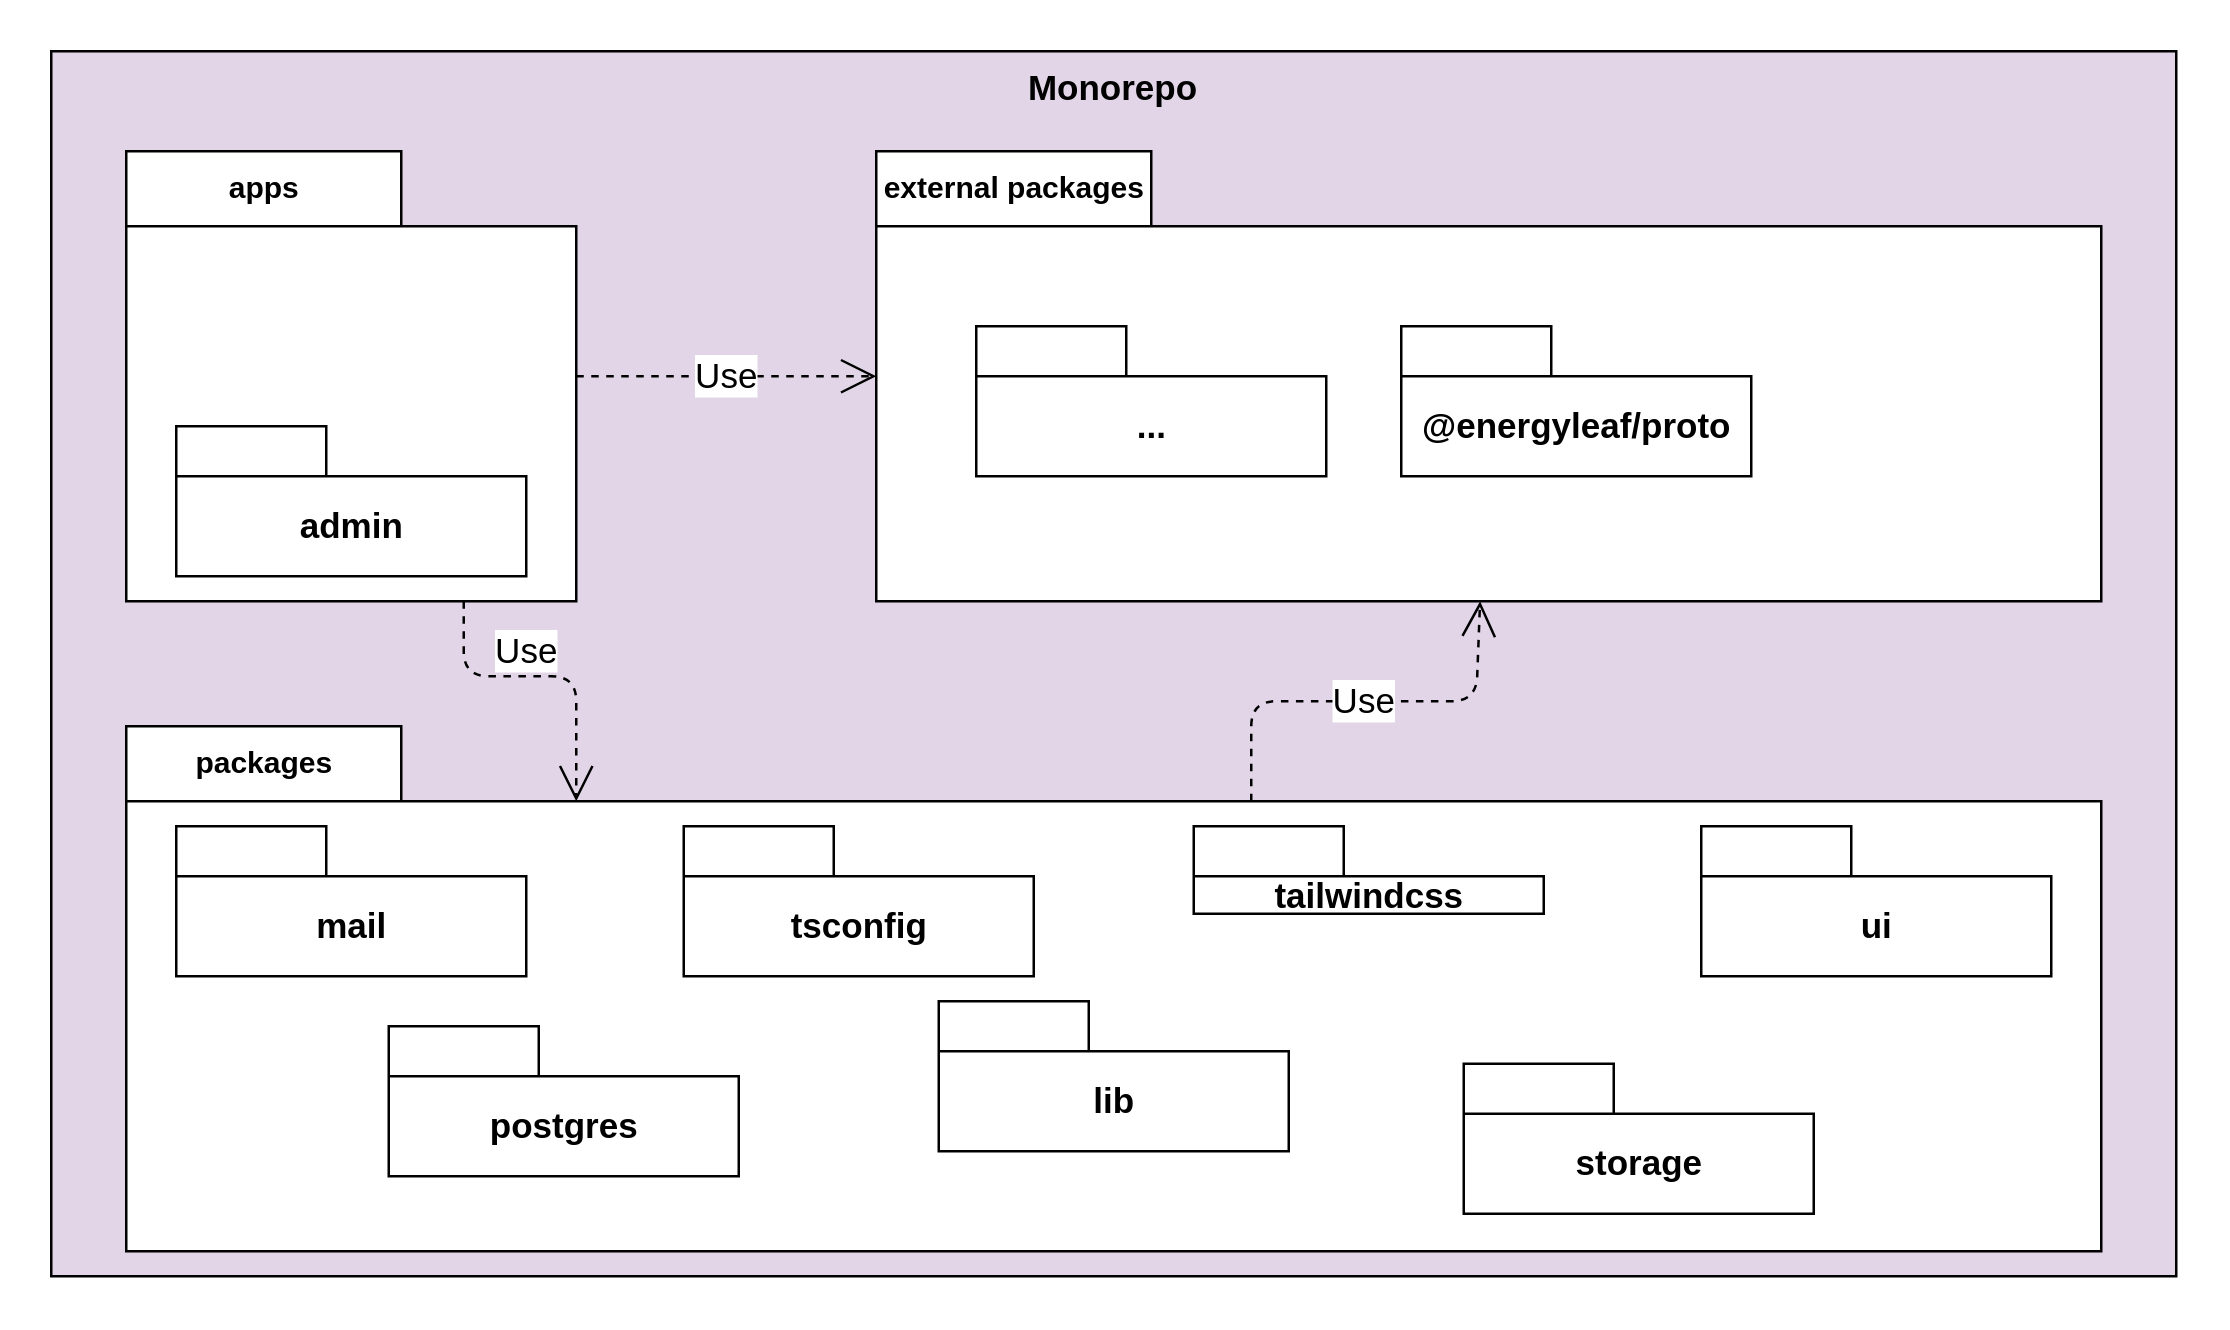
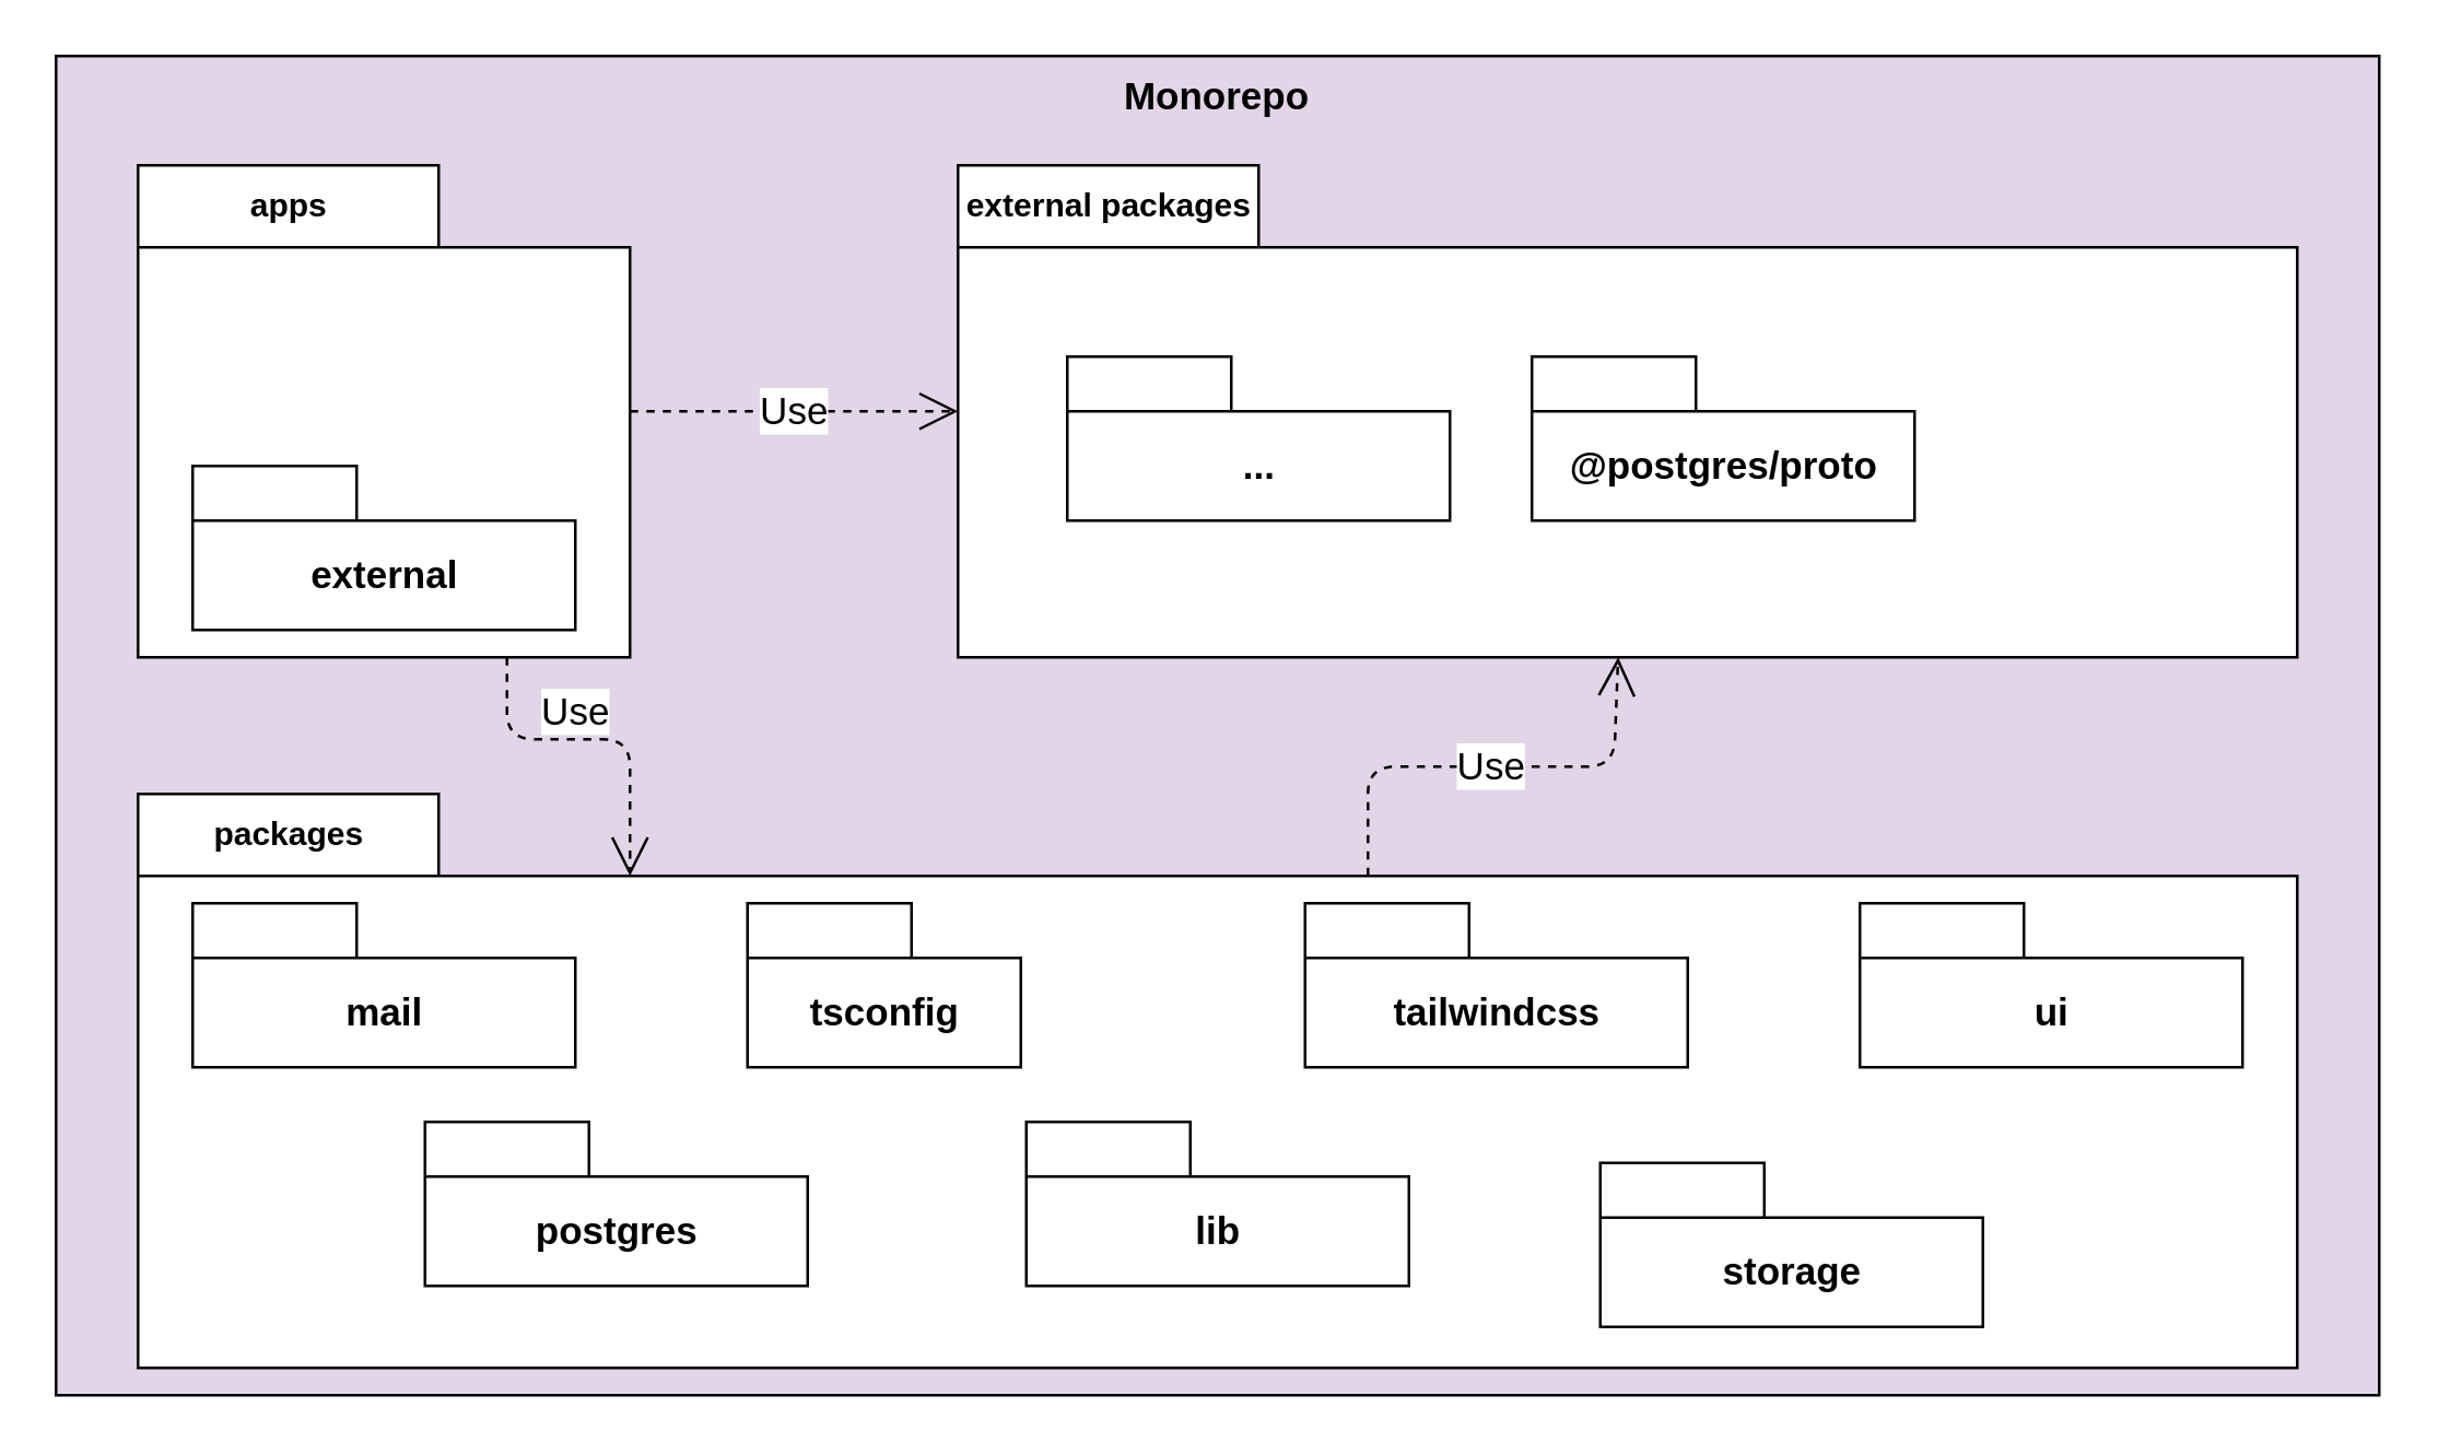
- <mxCell id="17" value="@energyleaf/proto" style="shape=folder;fontStyle=1;tabWidth=60;tabHeight=20;tabPosition=left;html=1;boundedLbl=1;fontSize=14;" vertex="1" parent="14"><mxGeometry x="210" y="70" width="140" height="60" as="geometry" /></mxCell>
+ <mxCell id="17" value="@postgres/proto" style="shape=folder;fontStyle=1;tabWidth=60;tabHeight=20;tabPosition=left;html=1;boundedLbl=1;fontSize=14;" vertex="1" parent="14"><mxGeometry x="210" y="70" width="140" height="60" as="geometry" /></mxCell>
- <mxCell id="5" value="admin" style="shape=folder;fontStyle=1;tabWidth=60;tabHeight=20;tabPosition=left;html=1;boundedLbl=1;fontSize=14;" vertex="1" parent="3"><mxGeometry x="20" y="110" width="140" height="60" as="geometry" /></mxCell>
+ <mxCell id="5" value="external" style="shape=folder;fontStyle=1;tabWidth=60;tabHeight=20;tabPosition=left;html=1;boundedLbl=1;fontSize=14;" vertex="1" parent="3"><mxGeometry x="20" y="110" width="140" height="60" as="geometry" /></mxCell>
- <mxCell id="9" value="tailwindcss" style="shape=folder;fontStyle=1;tabWidth=60;tabHeight=20;tabPosition=left;html=1;boundedLbl=1;fontSize=14;" vertex="1" parent="6"><mxGeometry x="427" y="40" width="140" height="35" as="geometry" /></mxCell>
+ <mxCell id="9" value="tailwindcss" style="shape=folder;fontStyle=1;tabWidth=60;tabHeight=20;tabPosition=left;html=1;boundedLbl=1;fontSize=14;" vertex="1" parent="6"><mxGeometry x="427" y="40" width="140" height="60" as="geometry" /></mxCell>
- <mxCell id="10" value="tsconfig" style="shape=folder;fontStyle=1;tabWidth=60;tabHeight=20;tabPosition=left;html=1;boundedLbl=1;fontSize=14;" vertex="1" parent="6"><mxGeometry x="223" y="40" width="140" height="60" as="geometry" /></mxCell>
+ <mxCell id="10" value="tsconfig" style="shape=folder;fontStyle=1;tabWidth=60;tabHeight=20;tabPosition=left;html=1;boundedLbl=1;fontSize=14;" vertex="1" parent="6"><mxGeometry x="223" y="40" width="100" height="60" as="geometry" /></mxCell>
- <mxCell id="12" value="lib" style="shape=folder;fontStyle=1;tabWidth=60;tabHeight=20;tabPosition=left;html=1;boundedLbl=1;fontSize=14;" vertex="1" parent="6"><mxGeometry x="325" y="110" width="140" height="60" as="geometry" /></mxCell>
+ <mxCell id="12" value="lib" style="shape=folder;fontStyle=1;tabWidth=60;tabHeight=20;tabPosition=left;html=1;boundedLbl=1;fontSize=14;" vertex="1" parent="6"><mxGeometry x="325" y="120" width="140" height="60" as="geometry" /></mxCell>
